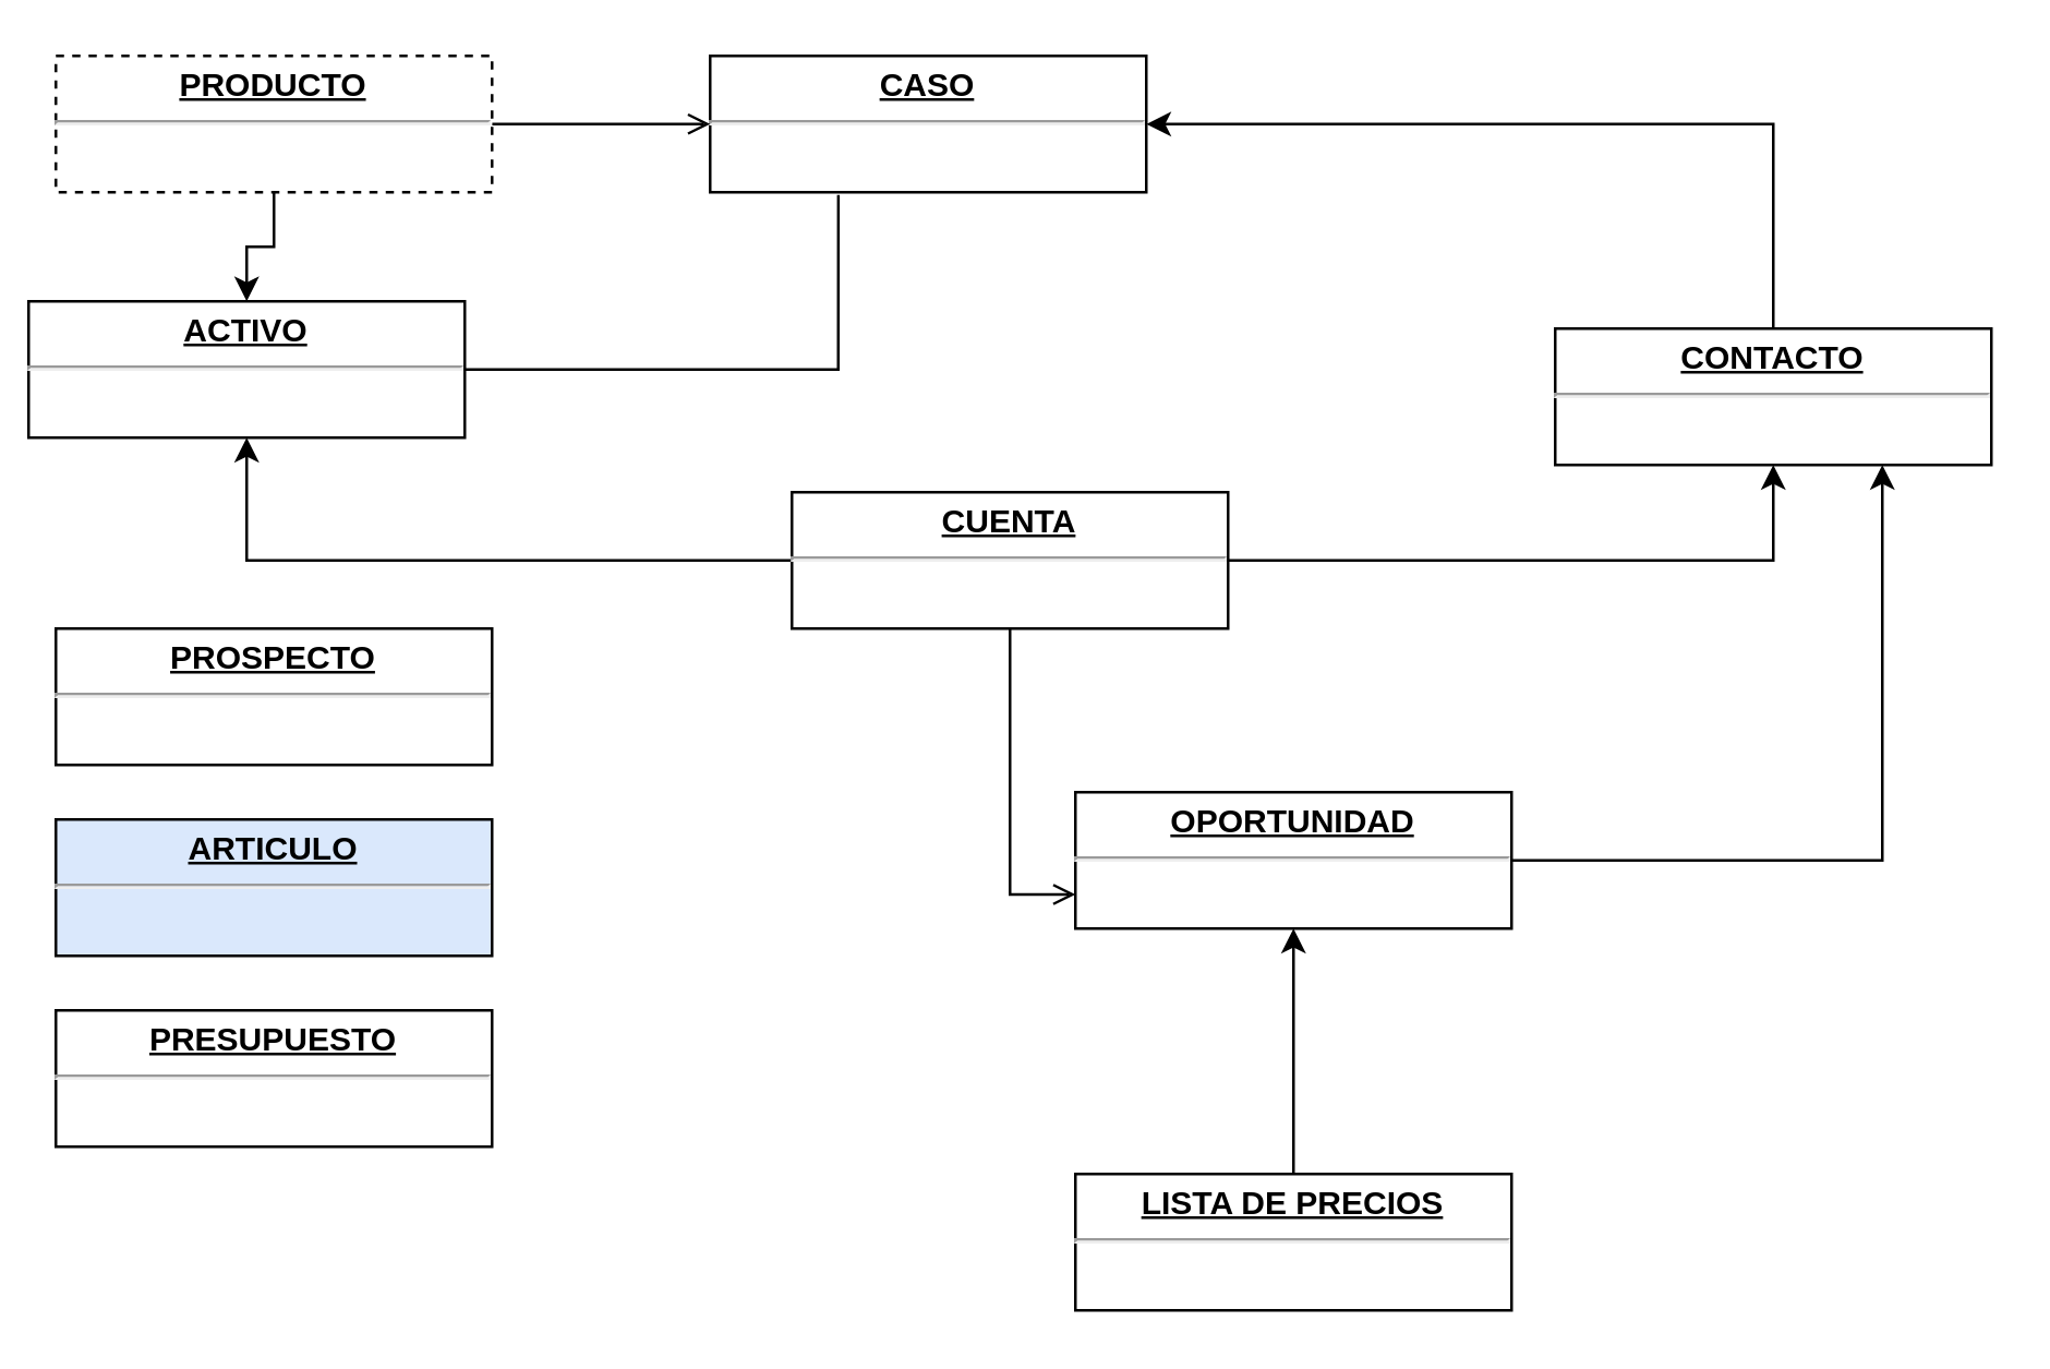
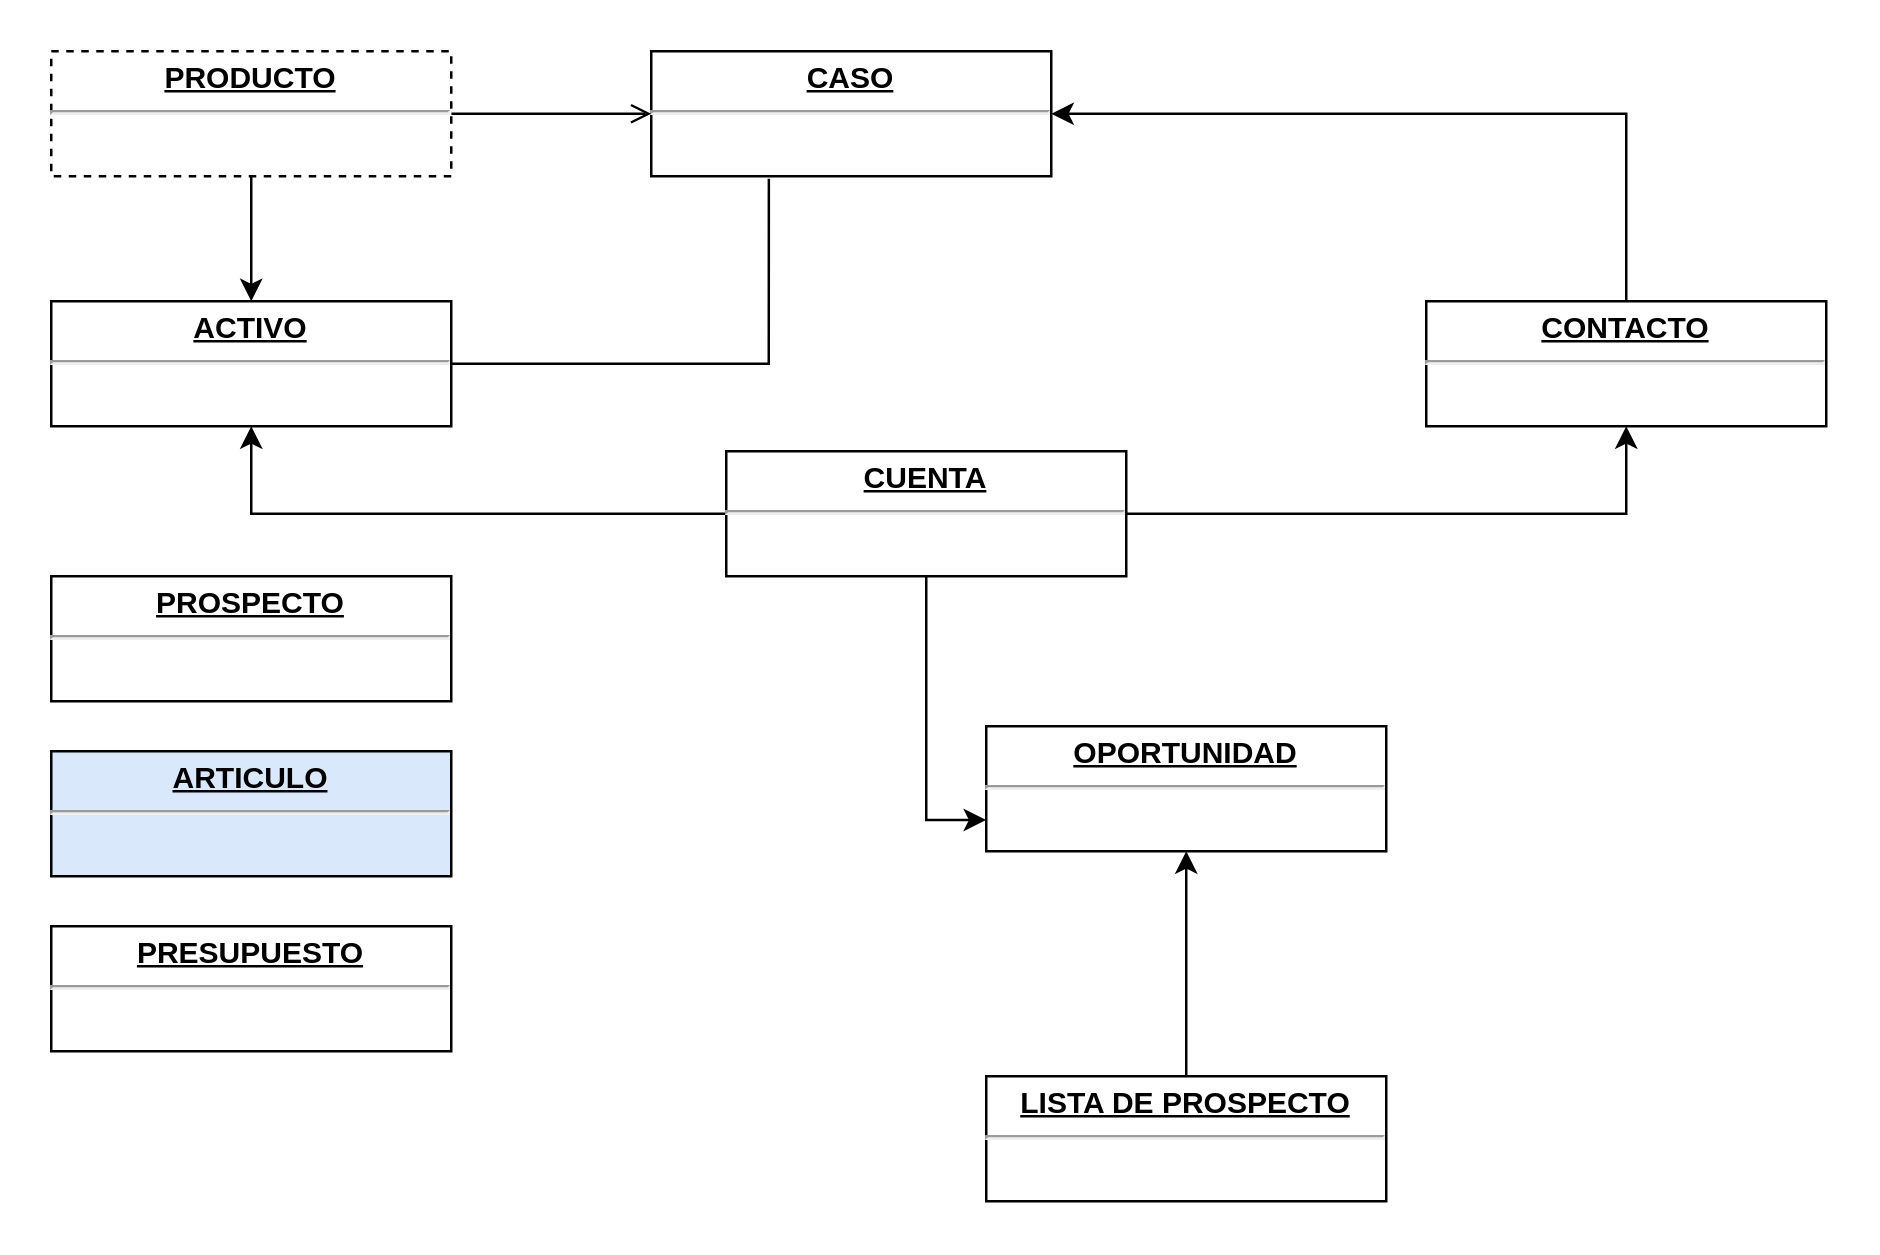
- <mxCell id="12" value="&lt;p style=&quot;margin: 0px ; margin-top: 4px ; text-align: center ; text-decoration: underline&quot;&gt;&lt;b&gt;ACTIVO&lt;/b&gt;&lt;/p&gt;&lt;hr&gt;&lt;p style=&quot;margin: 0px ; margin-left: 8px&quot;&gt;&lt;br&gt;&lt;/p&gt;" style="verticalAlign=top;align=left;overflow=fill;fontSize=12;fontFamily=Helvetica;html=1;" vertex="1" parent="1"><mxGeometry x="10" y="110" width="160" height="50" as="geometry" /></mxCell>
+ <mxCell id="12" value="&lt;p style=&quot;margin: 0px ; margin-top: 4px ; text-align: center ; text-decoration: underline&quot;&gt;&lt;b&gt;ACTIVO&lt;/b&gt;&lt;/p&gt;&lt;hr&gt;&lt;p style=&quot;margin: 0px ; margin-left: 8px&quot;&gt;&lt;br&gt;&lt;/p&gt;" style="verticalAlign=top;align=left;overflow=fill;fontSize=12;fontFamily=Helvetica;html=1;" vertex="1" parent="1"><mxGeometry x="20" y="120" width="160" height="50" as="geometry" /></mxCell>
- <mxCell id="8" style="edgeStyle=orthogonalEdgeStyle;rounded=0;orthogonalLoop=1;jettySize=auto;html=1;entryX=0.75;entryY=1;entryDx=0;entryDy=0;" edge="1" parent="1" source="9" target="7"><mxGeometry relative="1" as="geometry" /></mxCell>
- <mxCell id="3" style="edgeStyle=orthogonalEdgeStyle;rounded=0;orthogonalLoop=1;jettySize=auto;html=1;entryX=0;entryY=0.75;entryDx=0;entryDy=0;endArrow=open;" edge="1" parent="1" source="5" target="9"><mxGeometry relative="1" as="geometry" /></mxCell>
+ <mxCell id="3" style="edgeStyle=orthogonalEdgeStyle;rounded=0;orthogonalLoop=1;jettySize=auto;html=1;entryX=0;entryY=0.75;entryDx=0;entryDy=0;" edge="1" parent="1" source="5" target="9"><mxGeometry relative="1" as="geometry" /></mxCell>
- <mxCell id="19" value="&lt;p style=&quot;margin: 0px ; margin-top: 4px ; text-align: center ; text-decoration: underline&quot;&gt;&lt;b&gt;LISTA DE PRECIOS&lt;/b&gt;&lt;/p&gt;&lt;hr&gt;&lt;p style=&quot;margin: 0px ; margin-left: 8px&quot;&gt;&lt;br&gt;&lt;/p&gt;" style="verticalAlign=top;align=left;overflow=fill;fontSize=12;fontFamily=Helvetica;html=1;" vertex="1" parent="1"><mxGeometry x="394" y="430" width="160" height="50" as="geometry" /></mxCell>
+ <mxCell id="19" value="&lt;p style=&quot;margin: 0px ; margin-top: 4px ; text-align: center ; text-decoration: underline&quot;&gt;&lt;b&gt;LISTA DE PROSPECTO&lt;/b&gt;&lt;/p&gt;&lt;hr&gt;&lt;p style=&quot;margin: 0px ; margin-left: 8px&quot;&gt;&lt;br&gt;&lt;/p&gt;" style="verticalAlign=top;align=left;overflow=fill;fontSize=12;fontFamily=Helvetica;html=1;" vertex="1" parent="1"><mxGeometry x="394" y="430" width="160" height="50" as="geometry" /></mxCell>
